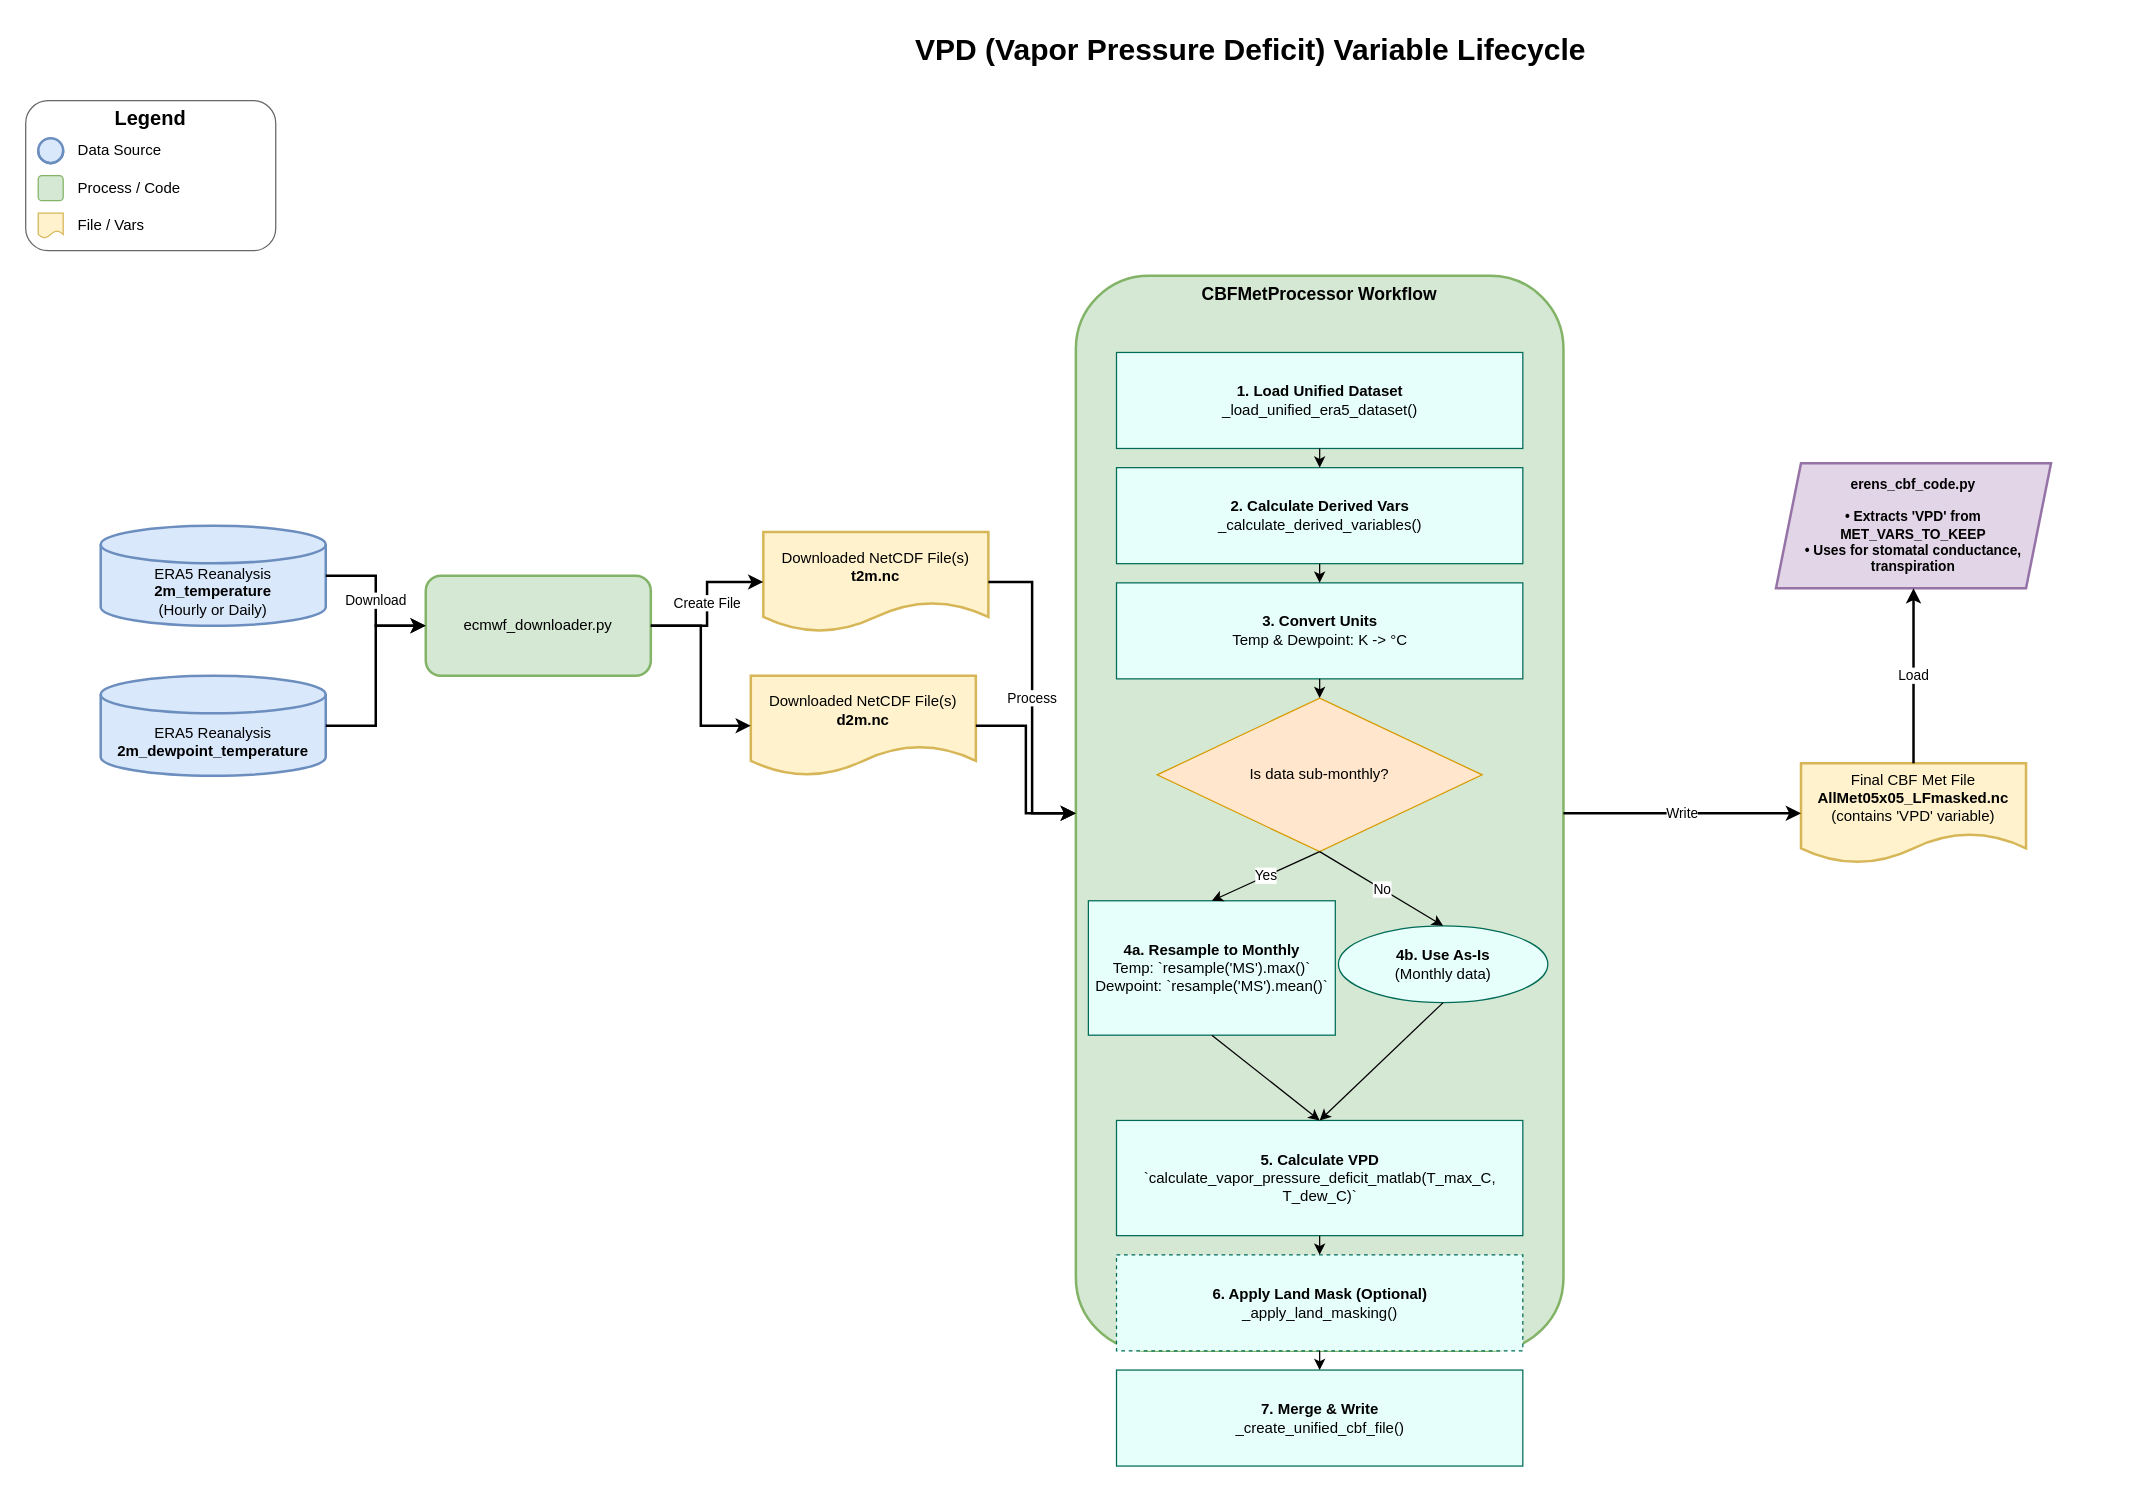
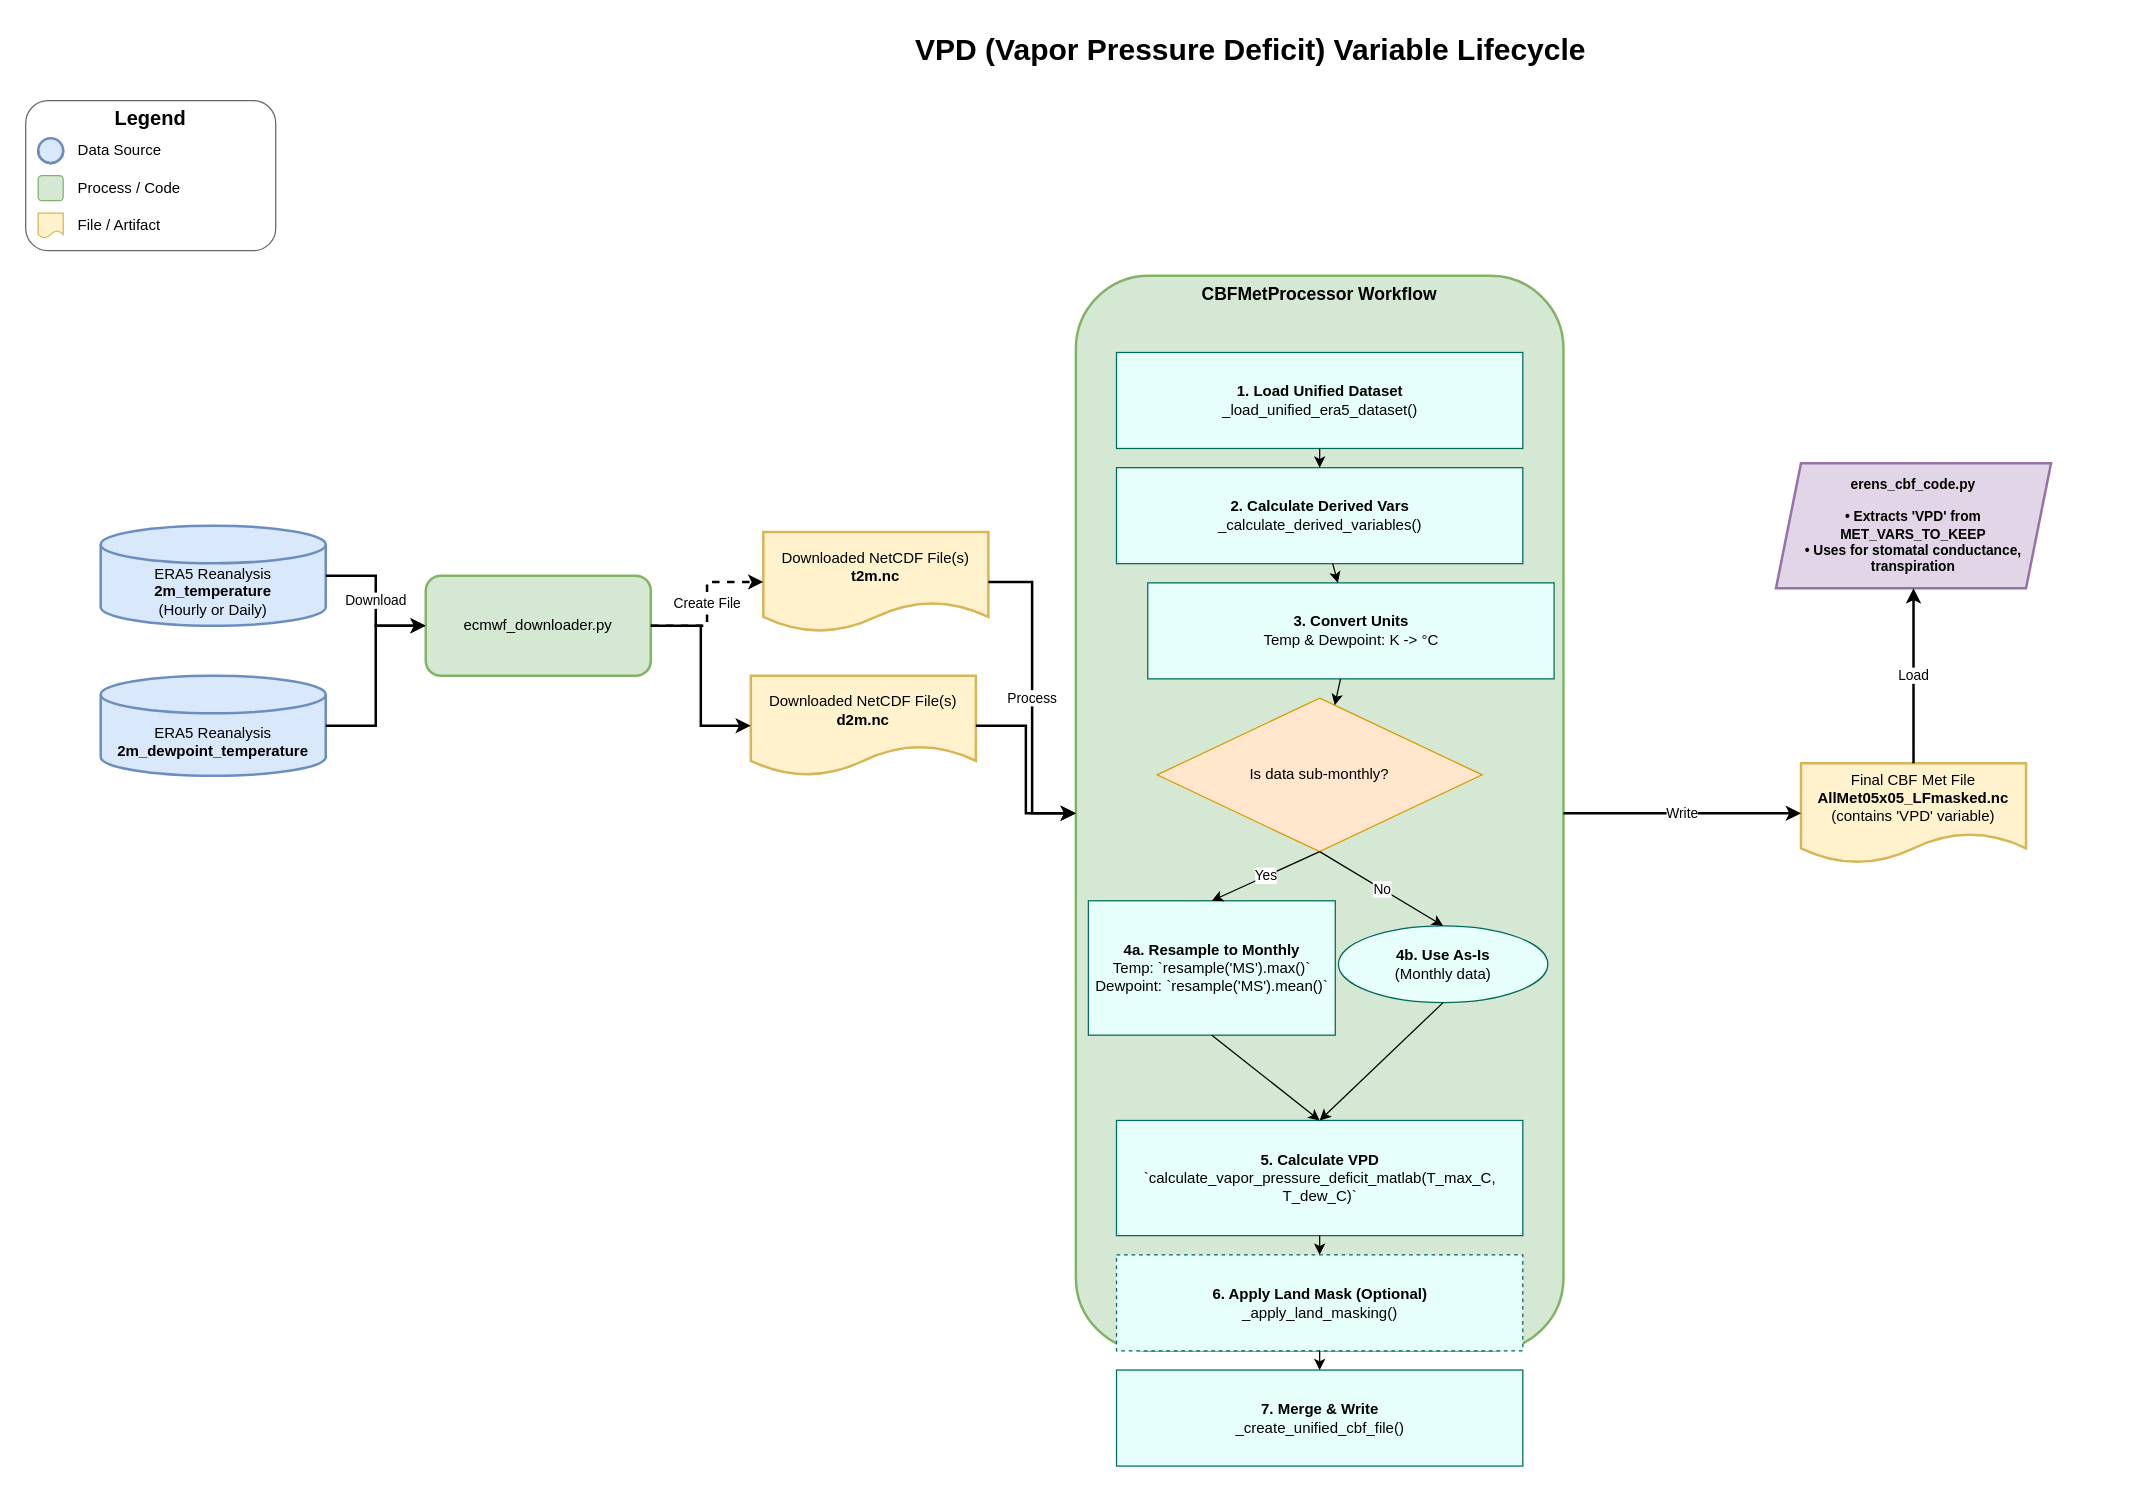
- <mxCell id="10" value="File / Vars" style="text;html=1;strokeColor=none;fillColor=none;align=left;verticalAlign=middle;whiteSpace=wrap;rounded=0;" parent="1" vertex="1"><mxGeometry x="60" y="170" width="140" height="20" as="geometry" /></mxCell>
+ <mxCell id="10" value="File / Artifact" style="text;html=1;strokeColor=none;fillColor=none;align=left;verticalAlign=middle;whiteSpace=wrap;rounded=0;" parent="1" vertex="1"><mxGeometry x="60" y="170" width="140" height="20" as="geometry" /></mxCell>
- <mxCell id="39" value="Create File" style="edgeStyle=orthogonalEdgeStyle;rounded=0;orthogonalLoop=1;jettySize=auto;html=1;endArrow=classic;endFill=1;strokeWidth=2;" parent="1" source="13" target="14" edge="1"><mxGeometry relative="1" as="geometry" /></mxCell>
+ <mxCell id="39" value="Create File" style="edgeStyle=orthogonalEdgeStyle;rounded=0;orthogonalLoop=1;jettySize=auto;html=1;endArrow=classic;endFill=1;strokeWidth=2;dashed=1;" parent="1" source="13" target="14" edge="1"><mxGeometry relative="1" as="geometry" /></mxCell>
- <mxCell id="19" value="&lt;b&gt;3. Convert Units&lt;/b&gt;&lt;br&gt;Temp &amp;amp; Dewpoint: K -&amp;gt; °C" style="rounded=0;whiteSpace=wrap;html=1;align=center;fillColor=#e6fffa;strokeColor=#006b57;" parent="16" vertex="1"><mxGeometry x="32.5" y="245.714" width="325" height="76.786" as="geometry" /></mxCell>
+ <mxCell id="19" value="&lt;b&gt;3. Convert Units&lt;/b&gt;&lt;br&gt;Temp &amp;amp; Dewpoint: K -&amp;gt; °C" style="rounded=0;whiteSpace=wrap;html=1;align=center;fillColor=#e6fffa;strokeColor=#006b57;" parent="16" vertex="1"><mxGeometry x="57.5" y="245.714" width="325" height="76.786" as="geometry" /></mxCell>
